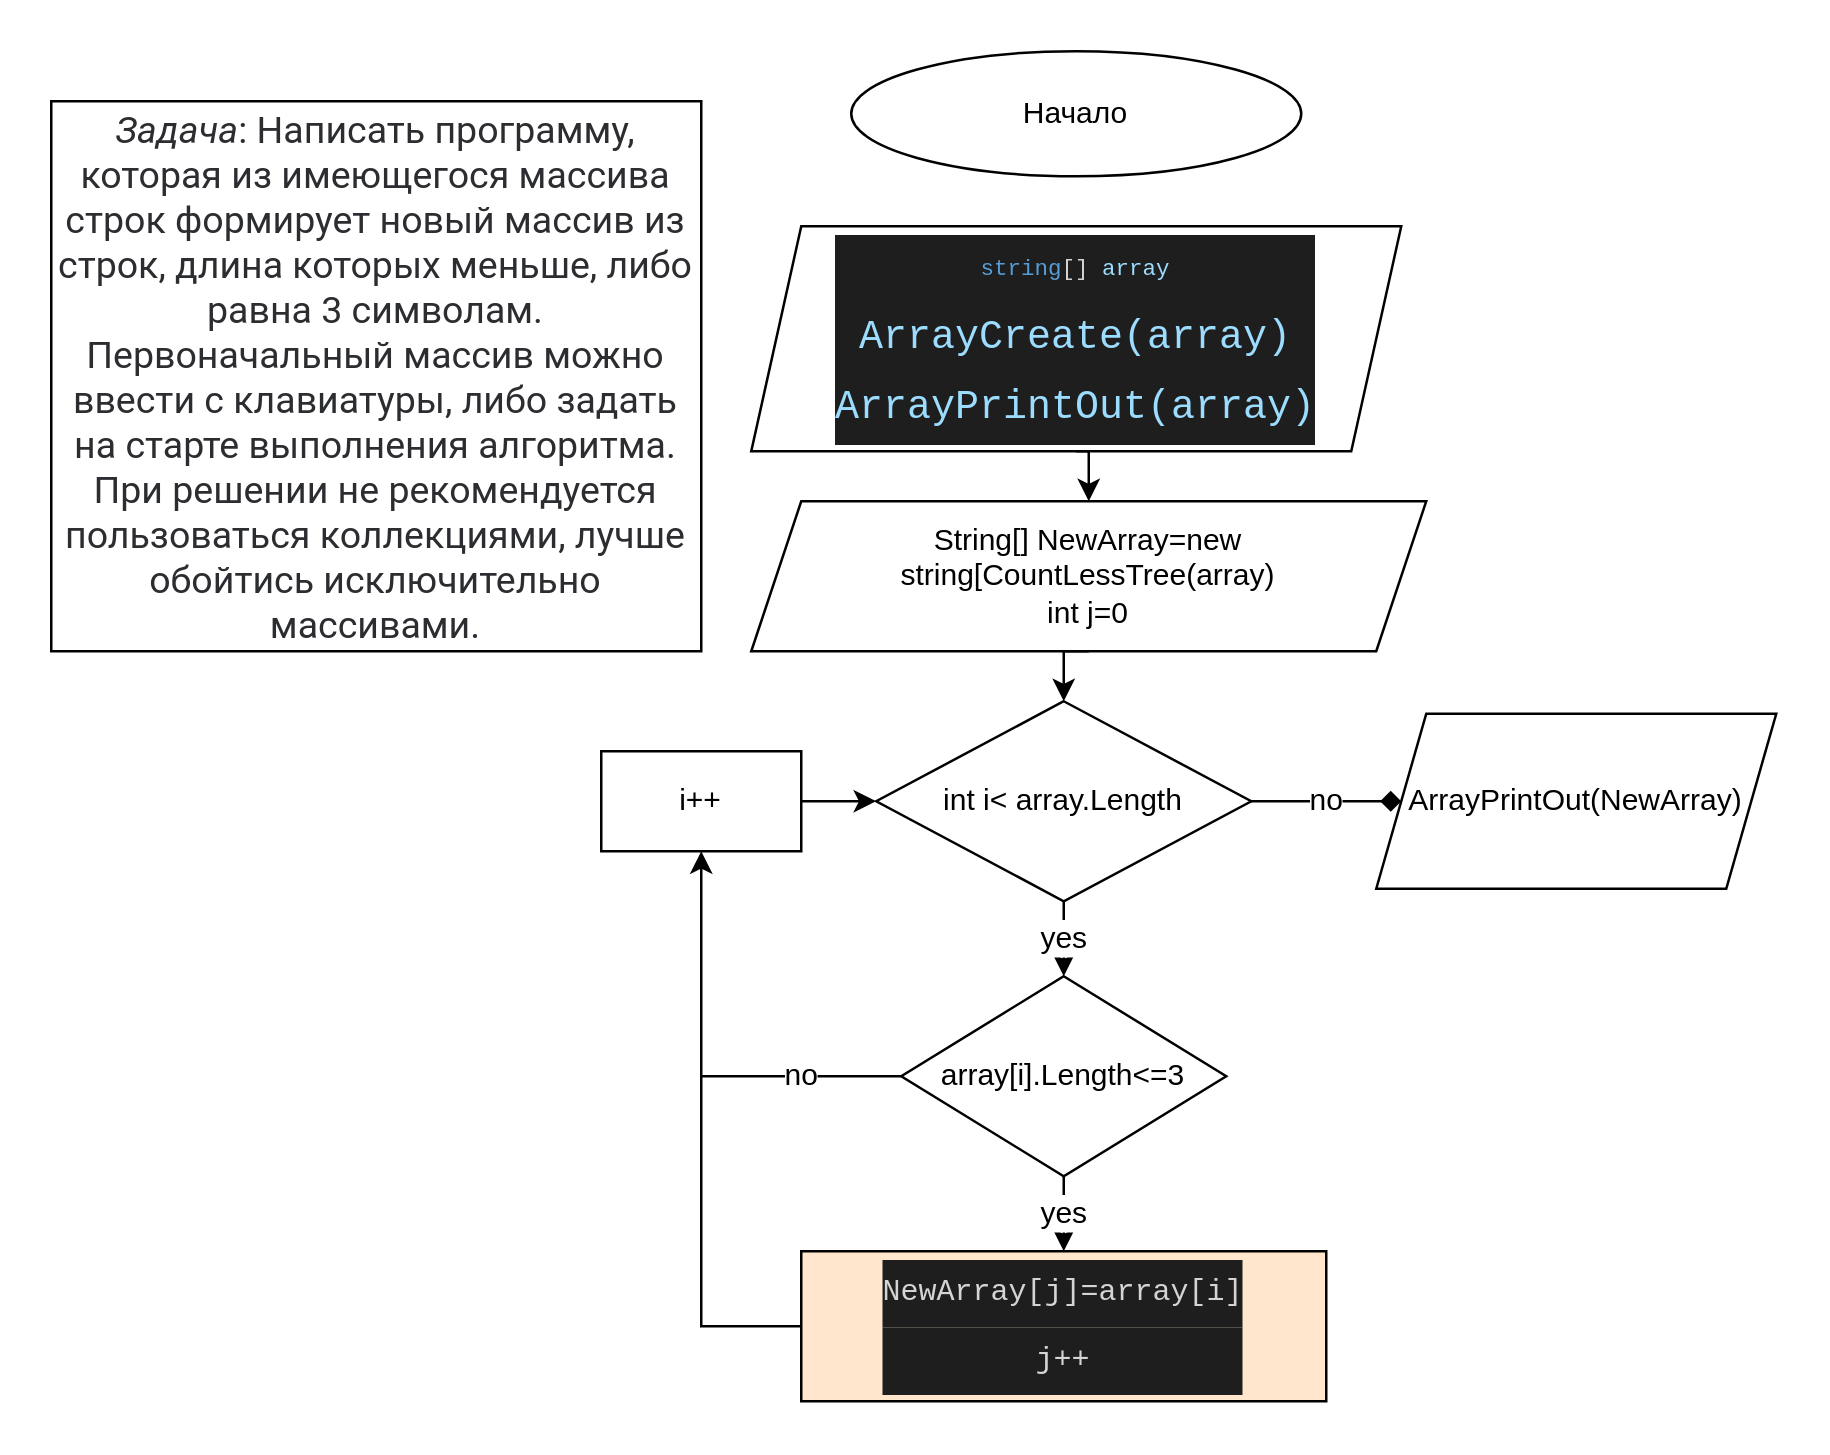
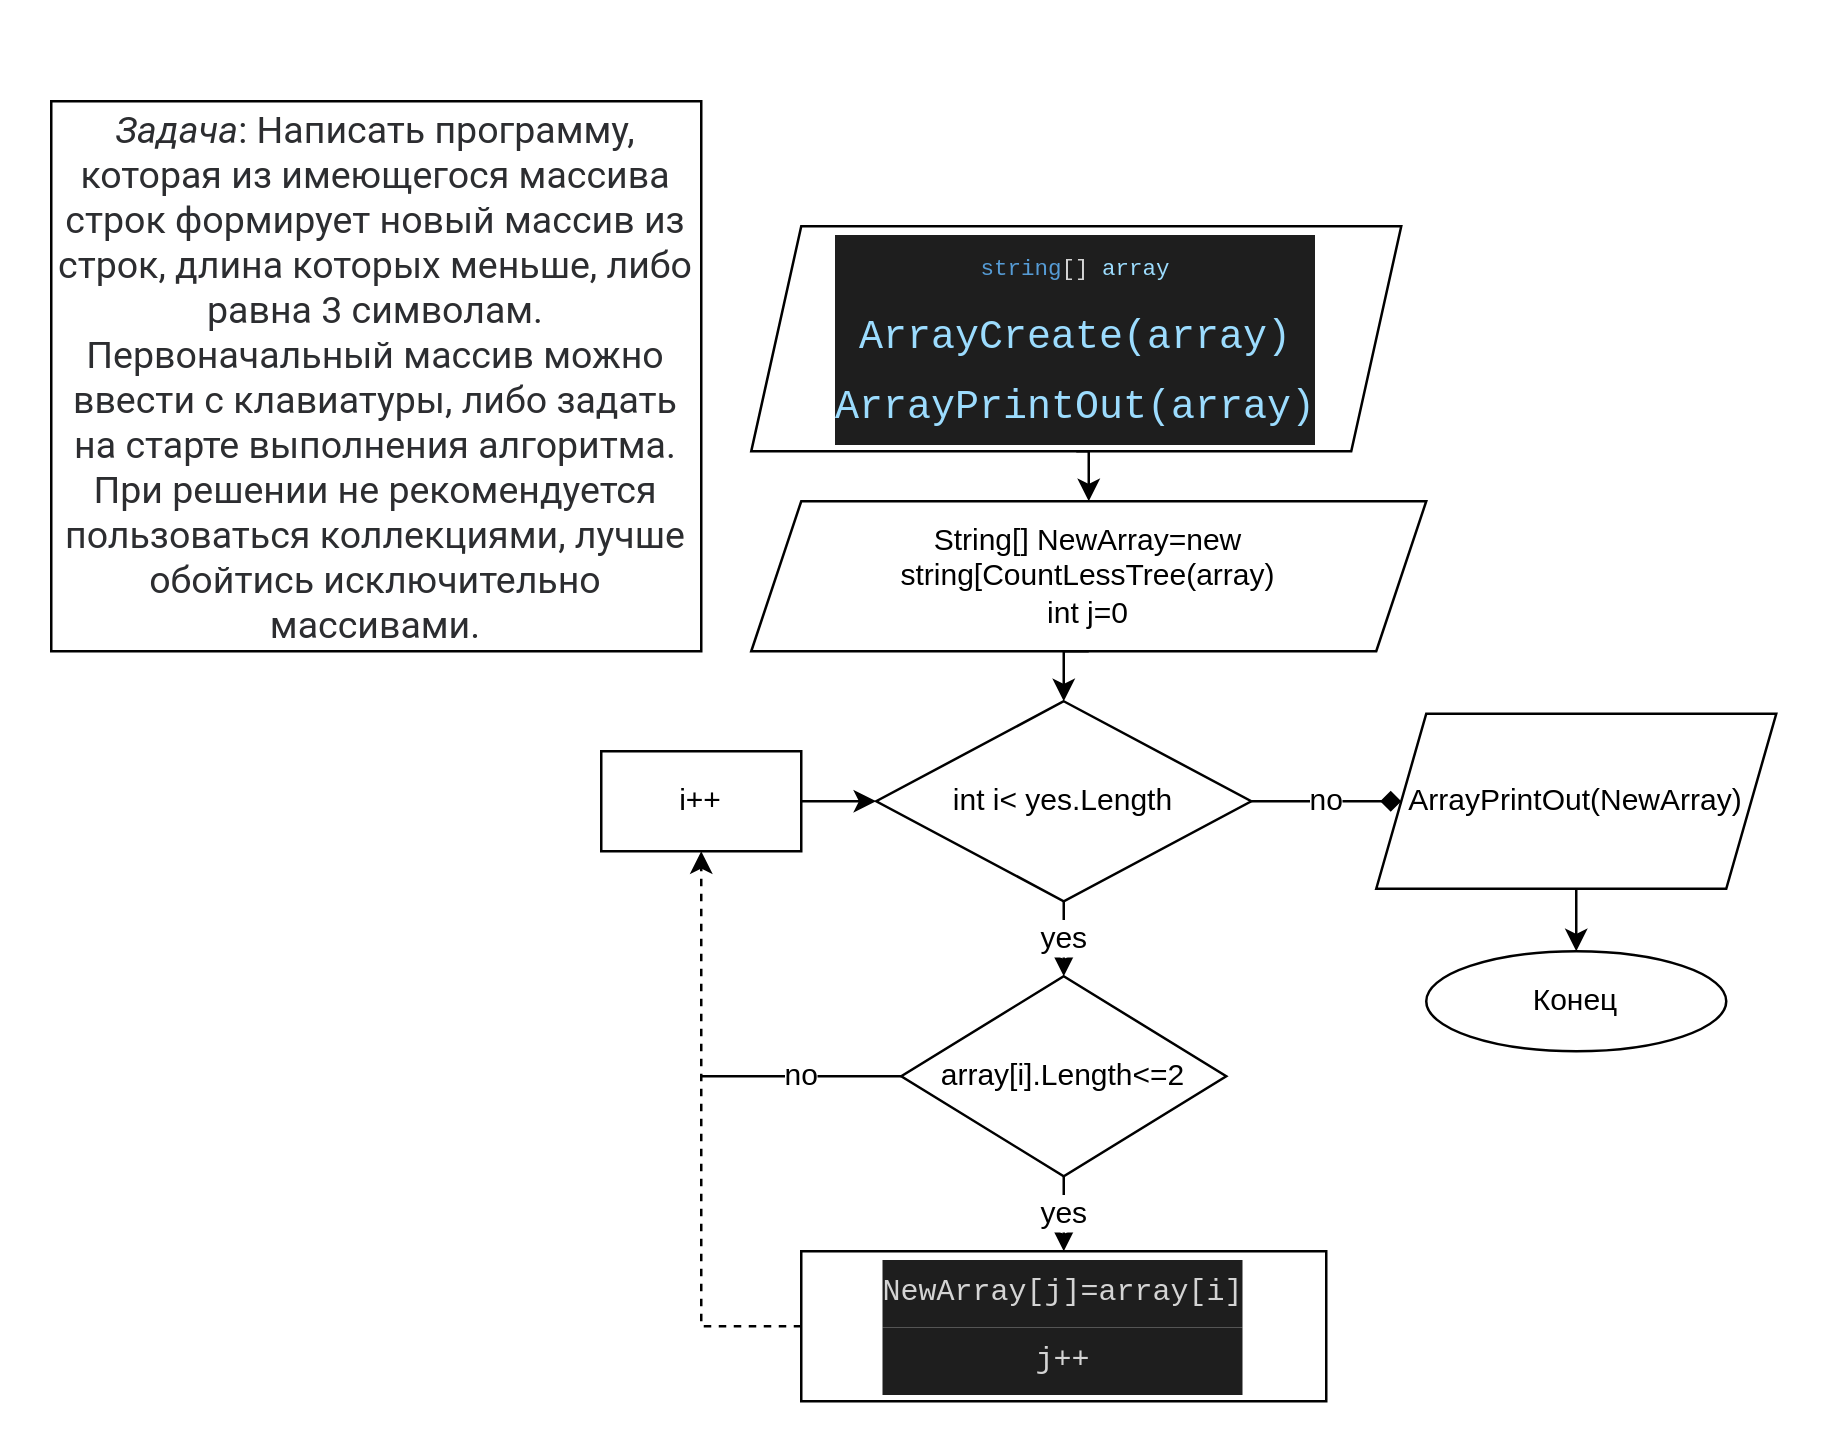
- <mxCell id="2" value="Начало" style="ellipse;whiteSpace=wrap;html=1;" parent="1" vertex="1"><mxGeometry x="340" y="20" width="180" height="50" as="geometry" /></mxCell>
- <mxCell id="8" value="int i&amp;lt; array.Length" style="rhombus;whiteSpace=wrap;html=1;fontSize=12;" vertex="1" parent="1"><mxGeometry x="350" y="280" width="150" height="80" as="geometry" /></mxCell>
+ <mxCell id="8" value="int i&amp;lt; yes.Length" style="rhombus;whiteSpace=wrap;html=1;fontSize=12;" vertex="1" parent="1"><mxGeometry x="350" y="280" width="150" height="80" as="geometry" /></mxCell>
+ <mxCell id="17" style="edgeStyle=orthogonalEdgeStyle;rounded=0;orthogonalLoop=1;jettySize=auto;html=1;exitX=0.5;exitY=1;exitDx=0;exitDy=0;fontSize=12;" edge="1" parent="1" source="18" target="19"><mxGeometry relative="1" as="geometry"><mxPoint x="630" y="390" as="targetPoint" /></mxGeometry></mxCell>
+ <mxCell id="19" value="Конец" style="ellipse;whiteSpace=wrap;html=1;fontSize=12;" vertex="1" parent="1"><mxGeometry x="570" y="380" width="120" height="40" as="geometry" /></mxCell>
- <mxCell id="9" value="array[i].Length&amp;lt;=3" style="rhombus;whiteSpace=wrap;html=1;fontSize=12;" vertex="1" parent="1"><mxGeometry x="360" y="390" width="130" height="80" as="geometry" /></mxCell>
+ <mxCell id="9" value="array[i].Length&amp;lt;=2" style="rhombus;whiteSpace=wrap;html=1;fontSize=12;" vertex="1" parent="1"><mxGeometry x="360" y="390" width="130" height="80" as="geometry" /></mxCell>
- <mxCell id="13" style="edgeStyle=orthogonalEdgeStyle;rounded=0;orthogonalLoop=1;jettySize=auto;html=1;exitX=0;exitY=0.5;exitDx=0;exitDy=0;fontSize=12;entryX=0.5;entryY=1;entryDx=0;entryDy=0;" edge="1" parent="1" source="14" target="10"><mxGeometry relative="1" as="geometry"><mxPoint x="300" y="430" as="targetPoint" /></mxGeometry></mxCell>
+ <mxCell id="13" style="edgeStyle=orthogonalEdgeStyle;rounded=0;orthogonalLoop=1;jettySize=auto;html=1;exitX=0;exitY=0.5;exitDx=0;exitDy=0;fontSize=12;entryX=0.5;entryY=1;entryDx=0;entryDy=0;dashed=1;" edge="1" parent="1" source="14" target="10"><mxGeometry relative="1" as="geometry"><mxPoint x="300" y="430" as="targetPoint" /></mxGeometry></mxCell>
- <mxCell id="14" value="&lt;div style=&quot;color: rgb(212, 212, 212); background-color: rgb(30, 30, 30); font-family: Consolas, &amp;quot;Courier New&amp;quot;, monospace; line-height: 27px;&quot;&gt;&lt;font style=&quot;font-size: 12px;&quot;&gt;NewArray[j]=array[i]&lt;/font&gt;&lt;/div&gt;&lt;div style=&quot;color: rgb(212, 212, 212); background-color: rgb(30, 30, 30); font-family: Consolas, &amp;quot;Courier New&amp;quot;, monospace; line-height: 27px;&quot;&gt;&lt;font style=&quot;font-size: 12px;&quot;&gt;j++&lt;/font&gt;&lt;/div&gt;" style="rounded=0;whiteSpace=wrap;html=1;fontSize=12;fillColor=#ffe6cc;" vertex="1" parent="1"><mxGeometry x="320" y="500" width="210" height="60" as="geometry" /></mxCell>
+ <mxCell id="14" value="&lt;div style=&quot;color: rgb(212, 212, 212); background-color: rgb(30, 30, 30); font-family: Consolas, &amp;quot;Courier New&amp;quot;, monospace; line-height: 27px;&quot;&gt;&lt;font style=&quot;font-size: 12px;&quot;&gt;NewArray[j]=array[i]&lt;/font&gt;&lt;/div&gt;&lt;div style=&quot;color: rgb(212, 212, 212); background-color: rgb(30, 30, 30); font-family: Consolas, &amp;quot;Courier New&amp;quot;, monospace; line-height: 27px;&quot;&gt;&lt;font style=&quot;font-size: 12px;&quot;&gt;j++&lt;/font&gt;&lt;/div&gt;" style="rounded=0;whiteSpace=wrap;html=1;fontSize=12;" vertex="1" parent="1"><mxGeometry x="320" y="500" width="210" height="60" as="geometry" /></mxCell>
